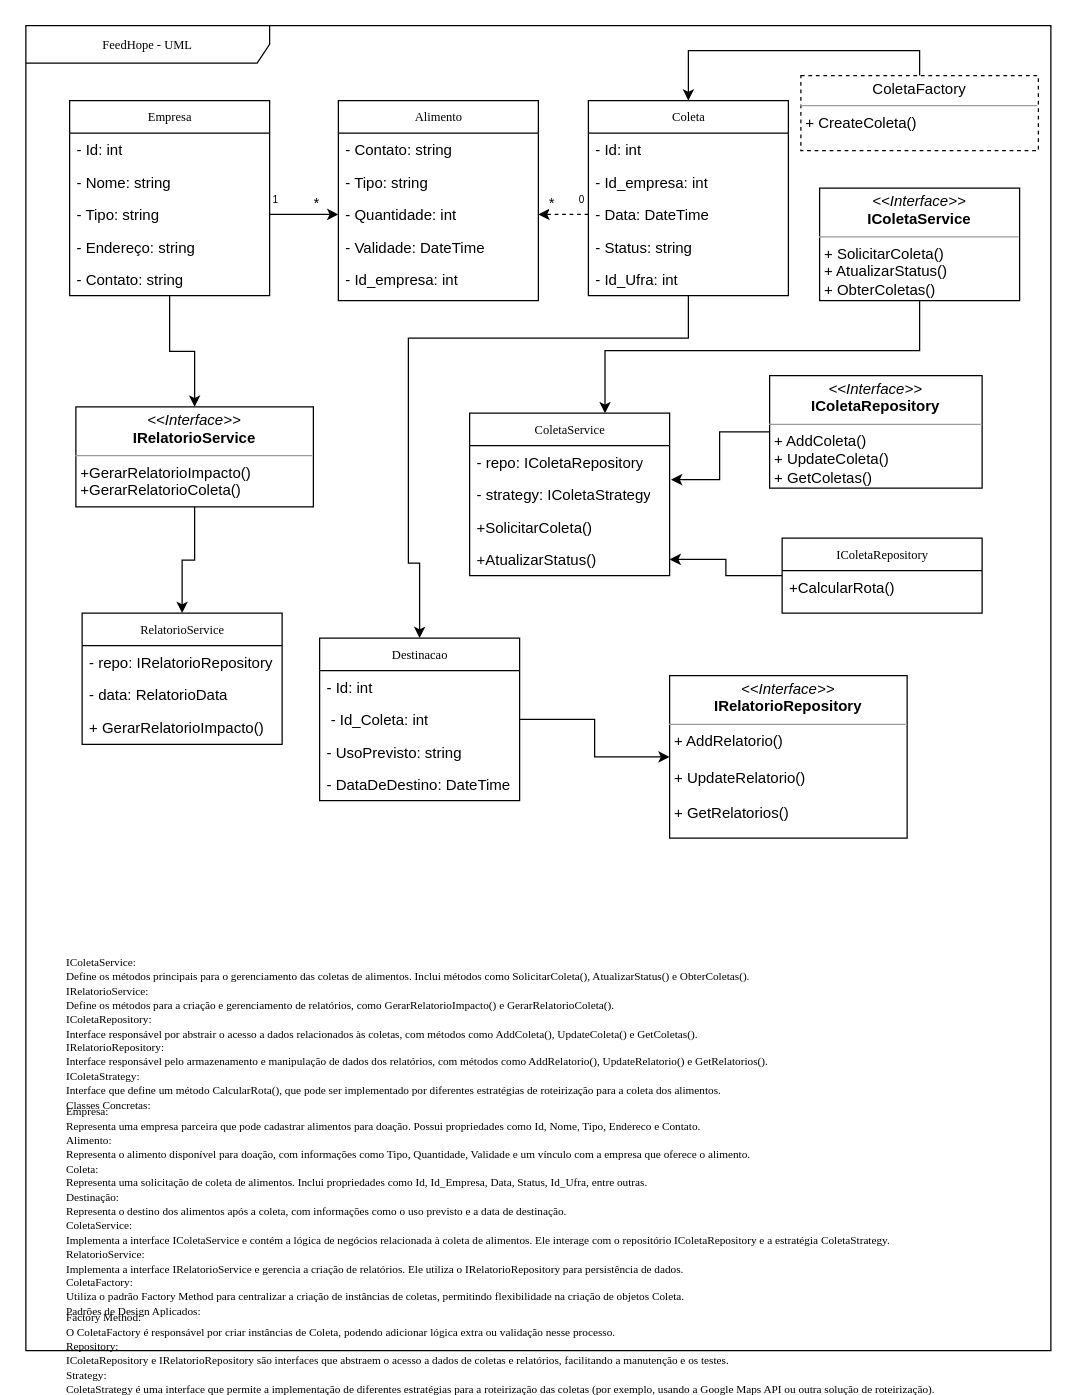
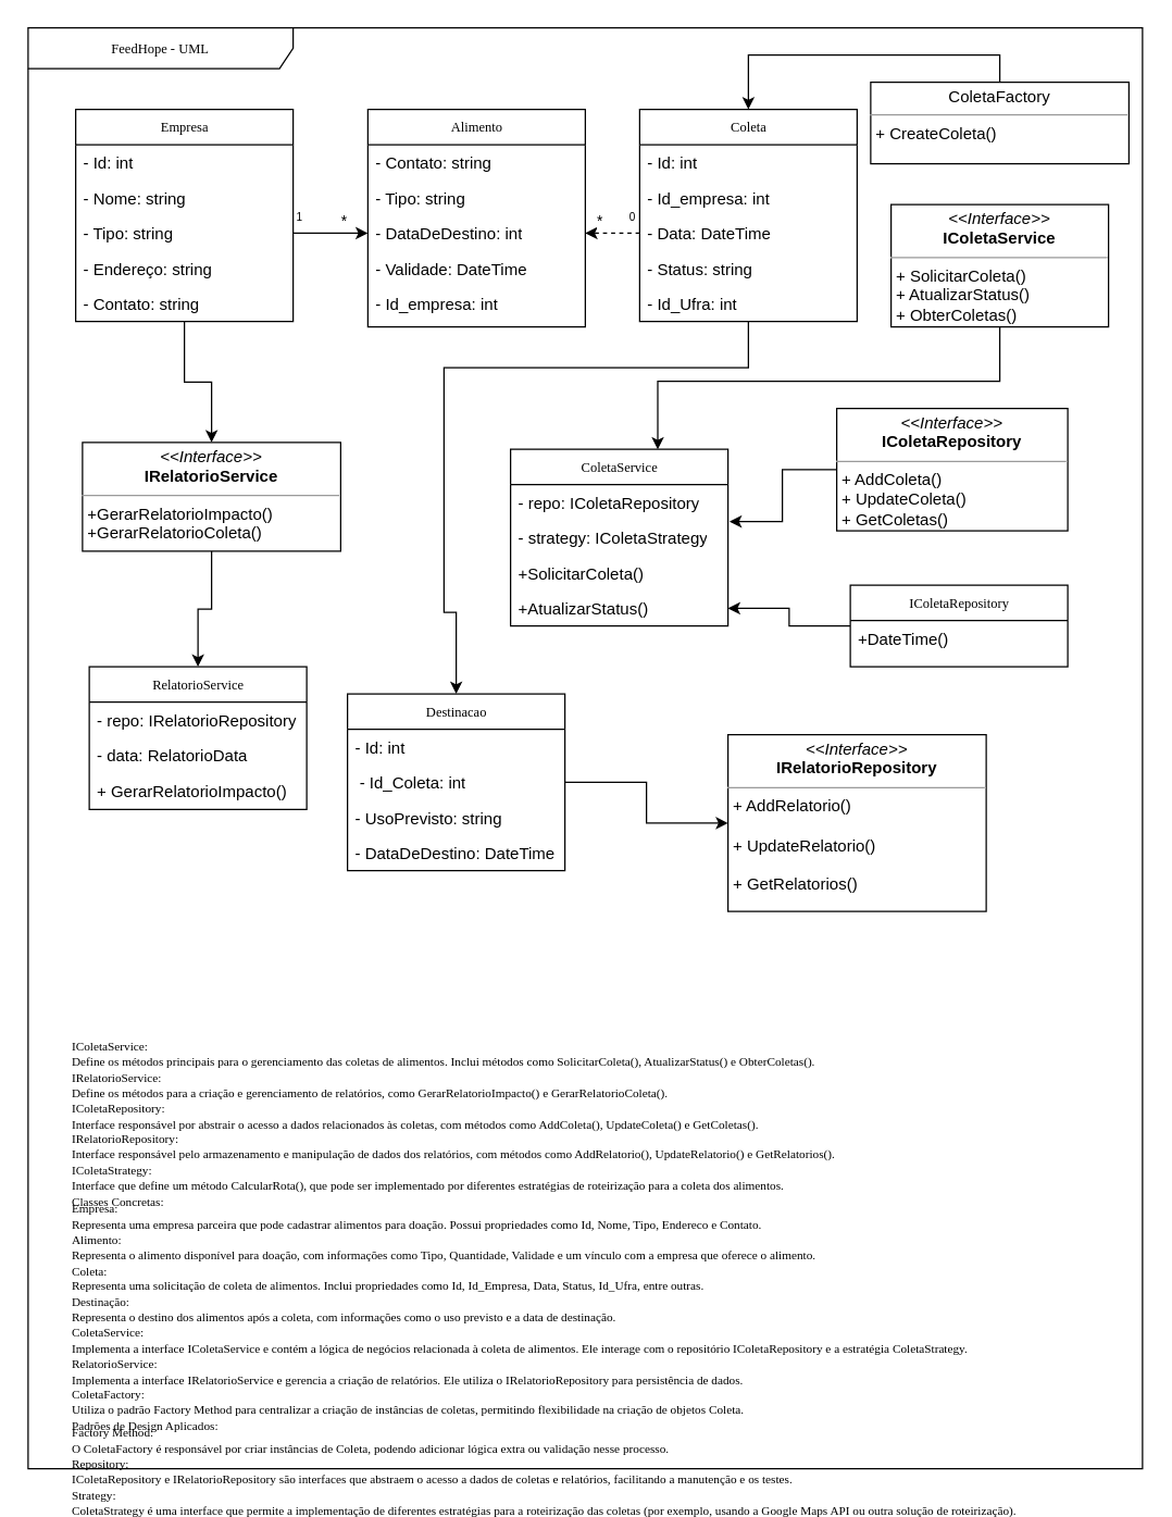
- <mxCell id="30" value="&lt;p style=&quot;margin:0px;margin-top:4px;text-align:center;&quot;&gt;ColetaFactory&lt;/p&gt;&lt;hr size=&quot;1&quot;&gt;&lt;p style=&quot;margin:0px;margin-left:4px;&quot;&gt;+ CreateColeta()&lt;/p&gt;" style="verticalAlign=top;align=left;overflow=fill;fontSize=12;fontFamily=Helvetica;html=1;rounded=0;shadow=0;comic=0;labelBackgroundColor=none;strokeWidth=1;dashed=1;" parent="1" vertex="1"><mxGeometry x="640" y="60" width="190" height="60" as="geometry" /></mxCell>
+ <mxCell id="30" value="&lt;p style=&quot;margin:0px;margin-top:4px;text-align:center;&quot;&gt;ColetaFactory&lt;/p&gt;&lt;hr size=&quot;1&quot;&gt;&lt;p style=&quot;margin:0px;margin-left:4px;&quot;&gt;+ CreateColeta()&lt;/p&gt;" style="verticalAlign=top;align=left;overflow=fill;fontSize=12;fontFamily=Helvetica;html=1;rounded=0;shadow=0;comic=0;labelBackgroundColor=none;strokeWidth=1" parent="1" vertex="1"><mxGeometry x="640" y="60" width="190" height="60" as="geometry" /></mxCell>
- <mxCell id="17" value="- Quantidade: int" style="text;html=1;strokeColor=none;fillColor=none;align=left;verticalAlign=top;spacingLeft=4;spacingRight=4;whiteSpace=wrap;overflow=hidden;rotatable=0;points=[[0,0.5],[1,0.5]];portConstraint=eastwest;" vertex="1" parent="14"><mxGeometry y="78" width="160" height="26" as="geometry" /></mxCell>
+ <mxCell id="17" value="- DataDeDestino: int" style="text;html=1;strokeColor=none;fillColor=none;align=left;verticalAlign=top;spacingLeft=4;spacingRight=4;whiteSpace=wrap;overflow=hidden;rotatable=0;points=[[0,0.5],[1,0.5]];portConstraint=eastwest;" vertex="1" parent="14"><mxGeometry y="78" width="160" height="26" as="geometry" /></mxCell>
- <mxCell id="22" value="+CalcularRota()" style="text;html=1;strokeColor=none;fillColor=none;align=left;verticalAlign=top;spacingLeft=4;spacingRight=4;whiteSpace=wrap;overflow=hidden;rotatable=0;points=[[0,0.5],[1,0.5]];portConstraint=eastwest;" parent="21" vertex="1"><mxGeometry y="26" width="160" height="26" as="geometry" /></mxCell>
+ <mxCell id="22" value="+DateTime()" style="text;html=1;strokeColor=none;fillColor=none;align=left;verticalAlign=top;spacingLeft=4;spacingRight=4;whiteSpace=wrap;overflow=hidden;rotatable=0;points=[[0,0.5],[1,0.5]];portConstraint=eastwest;" parent="21" vertex="1"><mxGeometry y="26" width="160" height="26" as="geometry" /></mxCell>
